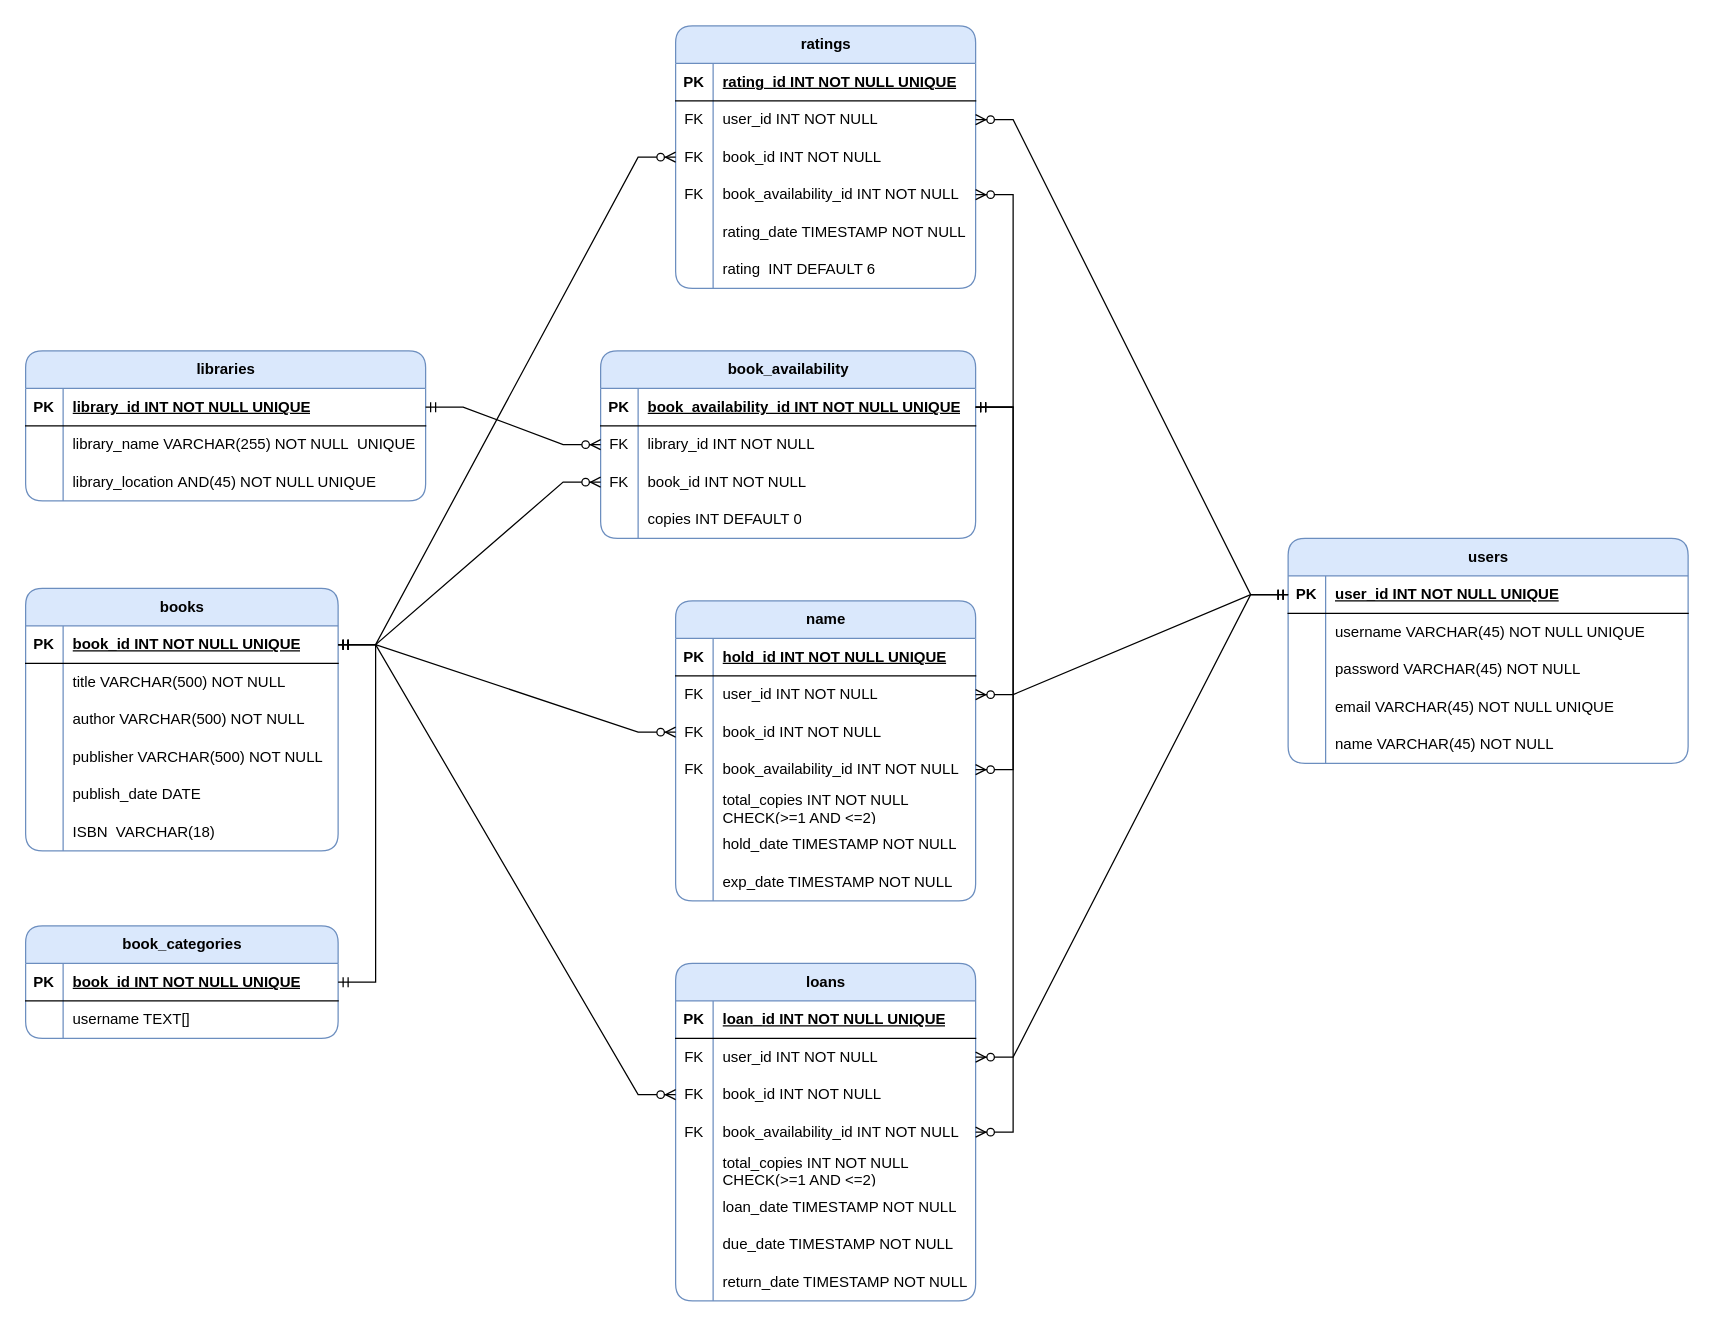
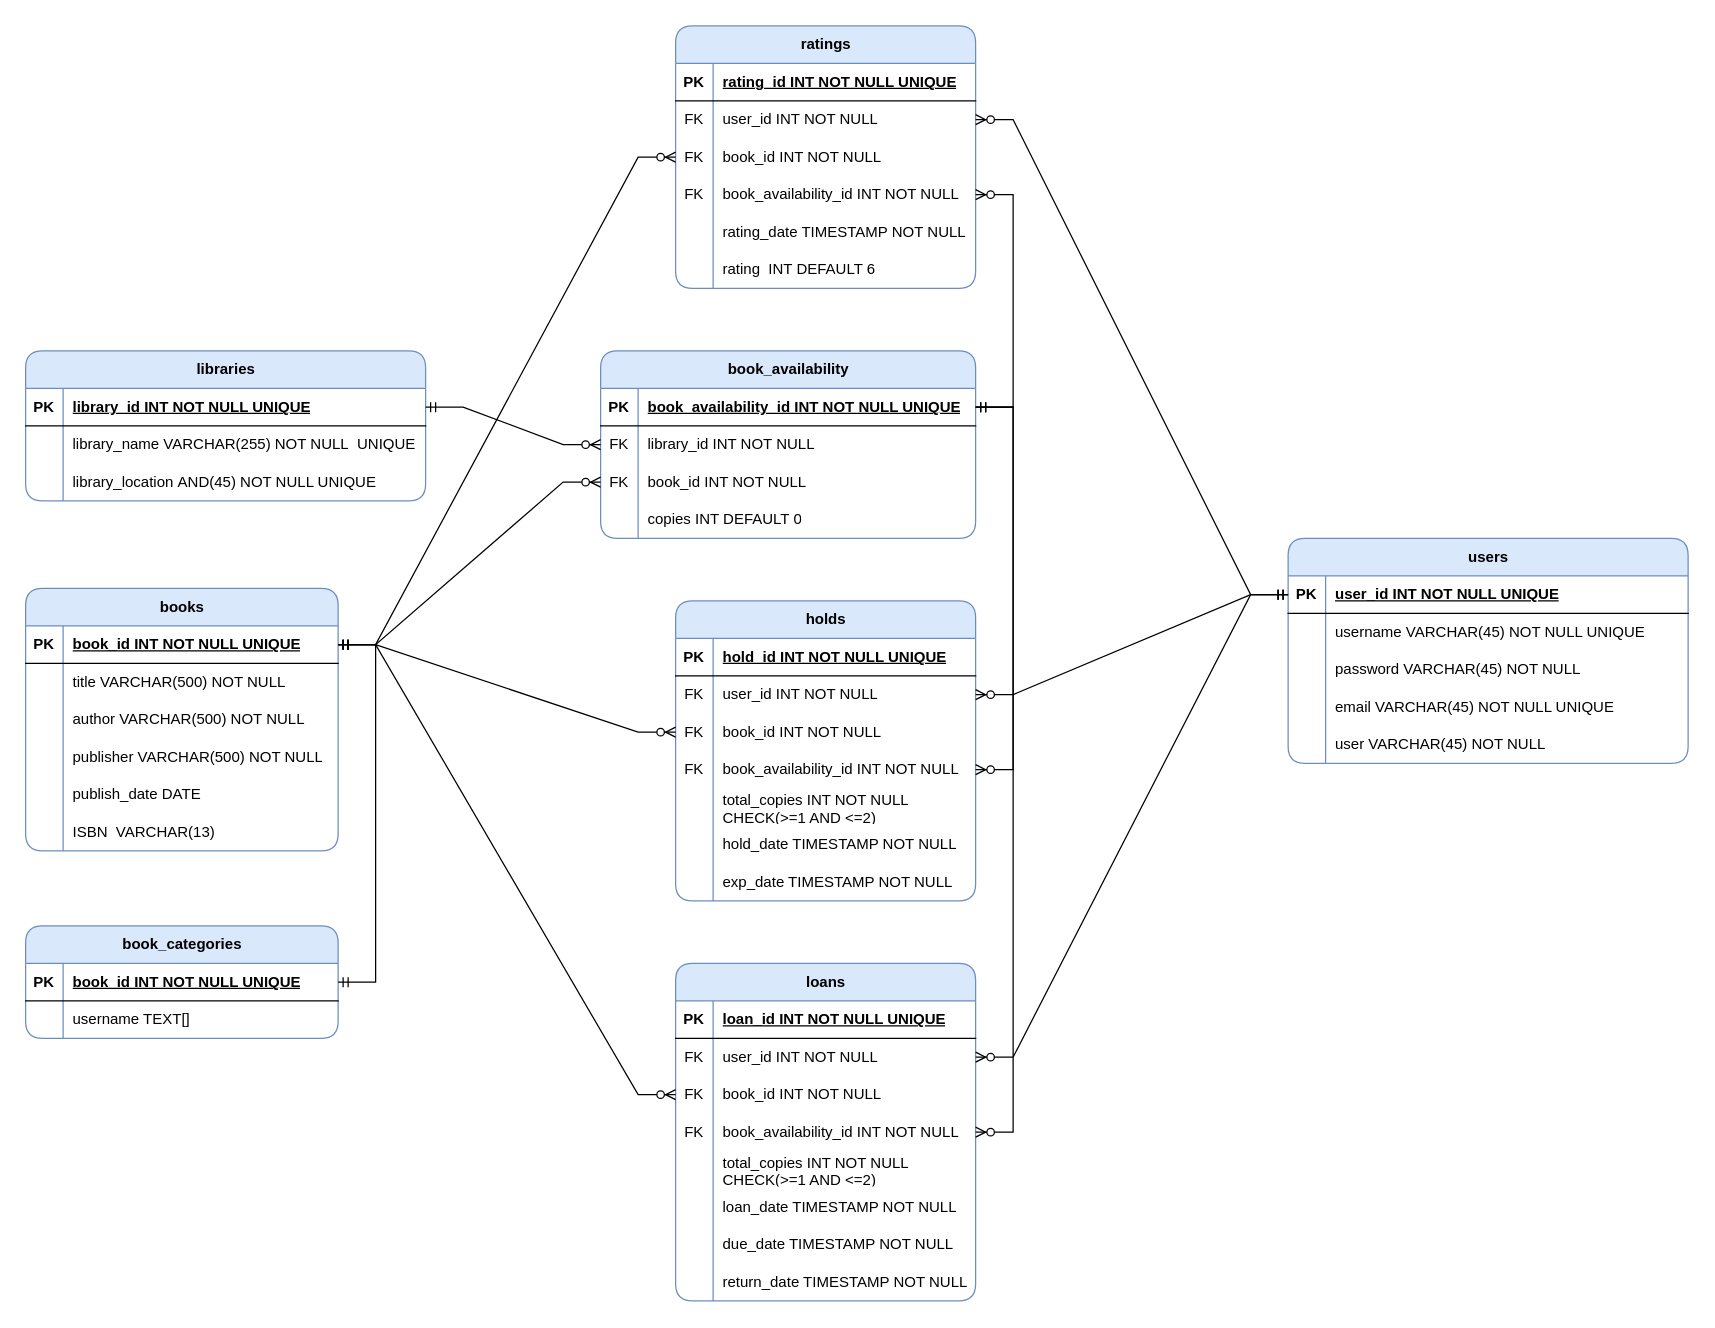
- <mxCell id="55" value="name" style="shape=table;startSize=30;container=1;collapsible=1;childLayout=tableLayout;fixedRows=1;rowLines=0;fontStyle=1;align=center;resizeLast=1;html=1;fillColor=#dae8fc;strokeColor=#6c8ebf;gradientColor=none;swimlaneFillColor=default;rounded=1;" parent="1" vertex="1"><mxGeometry x="540" y="480" width="240" height="240" as="geometry" /></mxCell>
+ <mxCell id="55" value="holds" style="shape=table;startSize=30;container=1;collapsible=1;childLayout=tableLayout;fixedRows=1;rowLines=0;fontStyle=1;align=center;resizeLast=1;html=1;fillColor=#dae8fc;strokeColor=#6c8ebf;gradientColor=none;swimlaneFillColor=default;rounded=1;" parent="1" vertex="1"><mxGeometry x="540" y="480" width="240" height="240" as="geometry" /></mxCell>
- <mxCell id="142" value="name VARCHAR(45) NOT NULL" style="shape=partialRectangle;connectable=0;fillColor=none;top=0;left=0;bottom=0;right=0;align=left;spacingLeft=6;overflow=hidden;whiteSpace=wrap;html=1;" parent="140" vertex="1"><mxGeometry x="30" width="290" height="30" as="geometry"><mxRectangle width="290" height="30" as="alternateBounds" /></mxGeometry></mxCell>
+ <mxCell id="142" value="user VARCHAR(45) NOT NULL" style="shape=partialRectangle;connectable=0;fillColor=none;top=0;left=0;bottom=0;right=0;align=left;spacingLeft=6;overflow=hidden;whiteSpace=wrap;html=1;" parent="140" vertex="1"><mxGeometry x="30" width="290" height="30" as="geometry"><mxRectangle width="290" height="30" as="alternateBounds" /></mxGeometry></mxCell>
- <mxCell id="44" value="ISBN&amp;nbsp; VARCHAR(18)&amp;nbsp;" style="shape=partialRectangle;connectable=0;fillColor=none;top=0;left=0;bottom=0;right=0;align=left;spacingLeft=6;overflow=hidden;whiteSpace=wrap;html=1;" parent="42" vertex="1"><mxGeometry x="30" width="220" height="30" as="geometry"><mxRectangle width="220" height="30" as="alternateBounds" /></mxGeometry></mxCell>
+ <mxCell id="44" value="ISBN&amp;nbsp; VARCHAR(13)&amp;nbsp;" style="shape=partialRectangle;connectable=0;fillColor=none;top=0;left=0;bottom=0;right=0;align=left;spacingLeft=6;overflow=hidden;whiteSpace=wrap;html=1;" parent="42" vertex="1"><mxGeometry x="30" width="220" height="30" as="geometry"><mxRectangle width="220" height="30" as="alternateBounds" /></mxGeometry></mxCell>
